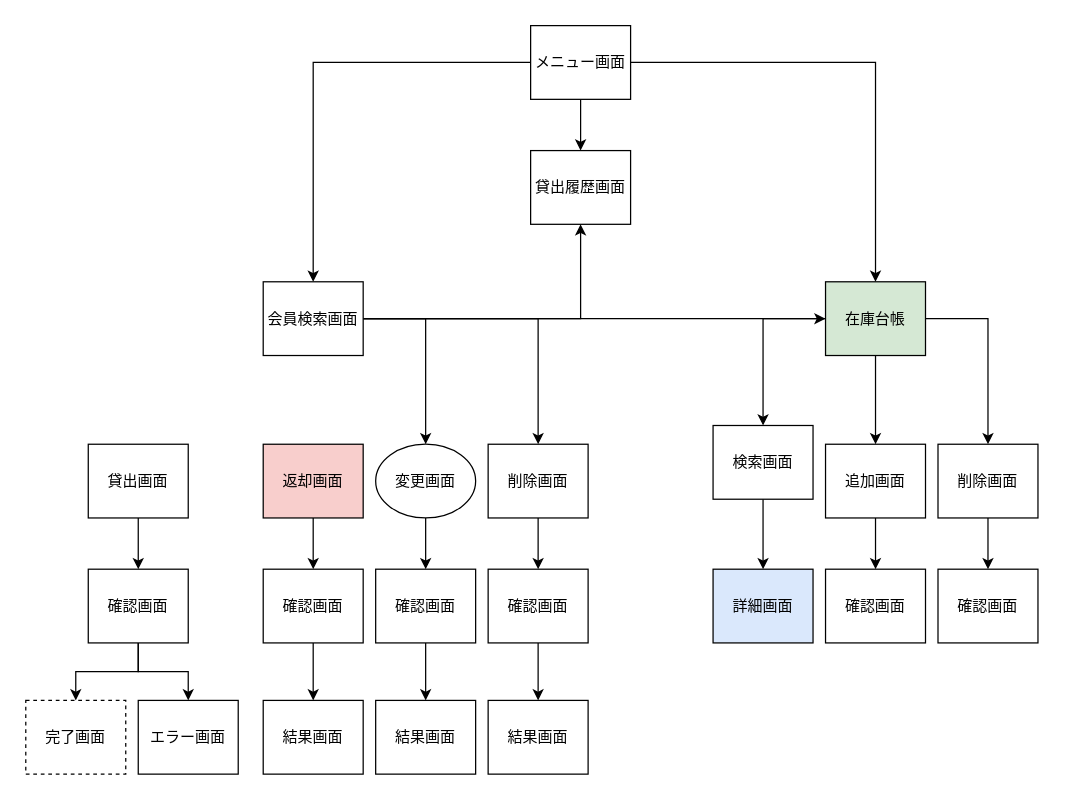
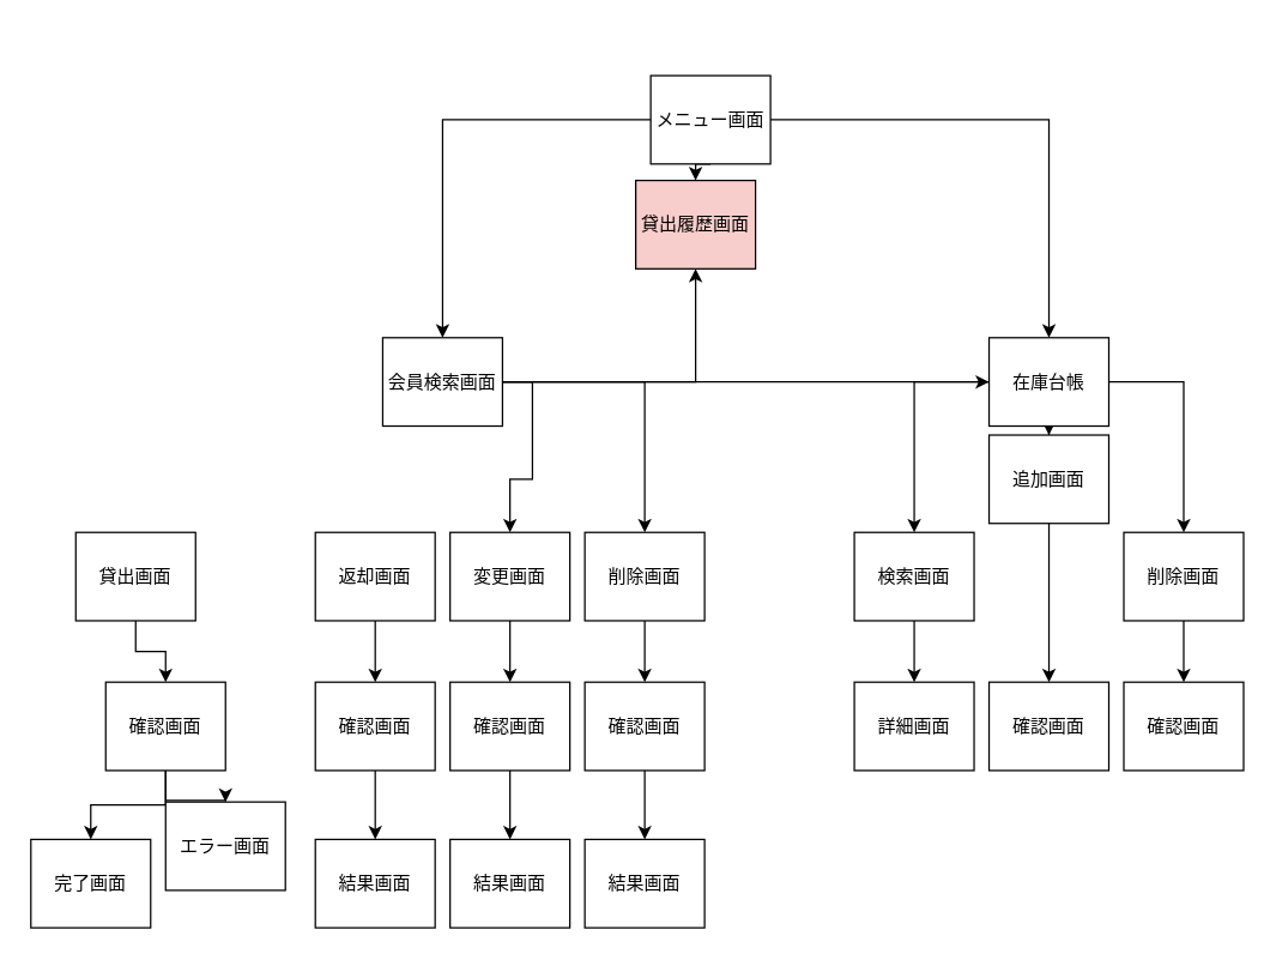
- <mxCell id="10" value="メニュー画面" style="rounded=0;whiteSpace=wrap;html=1;" vertex="1" parent="1"><mxGeometry x="424" y="20" width="80" height="59" as="geometry" /></mxCell>
+ <mxCell id="10" value="メニュー画面" style="rounded=0;whiteSpace=wrap;html=1;" vertex="1" parent="1"><mxGeometry x="434" y="50" width="80" height="59" as="geometry" /></mxCell>
- <mxCell id="6" value="貸出履歴画面" style="rounded=0;whiteSpace=wrap;html=1;" vertex="1" parent="1"><mxGeometry x="424" y="120" width="80" height="59" as="geometry" /></mxCell>
+ <mxCell id="6" value="貸出履歴画面" style="rounded=0;whiteSpace=wrap;html=1;fillColor=#f8cecc;" vertex="1" parent="1"><mxGeometry x="424" y="120" width="80" height="59" as="geometry" /></mxCell>
- <mxCell id="17" value="会員検索画面" style="rounded=0;whiteSpace=wrap;html=1;" vertex="1" parent="1"><mxGeometry x="210" y="225" width="80" height="59" as="geometry" /></mxCell>
+ <mxCell id="17" value="会員検索画面" style="rounded=0;whiteSpace=wrap;html=1;" vertex="1" parent="1"><mxGeometry x="255" y="225" width="80" height="59" as="geometry" /></mxCell>
- <mxCell id="5" value="在庫台帳" style="rounded=0;whiteSpace=wrap;html=1;fillColor=#d5e8d4;" vertex="1" parent="1"><mxGeometry x="660" y="225" width="80" height="59" as="geometry" /></mxCell>
+ <mxCell id="5" value="在庫台帳" style="rounded=0;whiteSpace=wrap;html=1;" vertex="1" parent="1"><mxGeometry x="660" y="225" width="80" height="59" as="geometry" /></mxCell>
- <mxCell id="21" value="検索画面" style="rounded=0;whiteSpace=wrap;html=1;" vertex="1" parent="1"><mxGeometry x="570" y="340" width="80" height="59" as="geometry" /></mxCell>
+ <mxCell id="21" value="検索画面" style="rounded=0;whiteSpace=wrap;html=1;" vertex="1" parent="1"><mxGeometry x="570" y="355" width="80" height="59" as="geometry" /></mxCell>
- <mxCell id="26" value="貸出画面" style="rounded=0;whiteSpace=wrap;html=1;" vertex="1" parent="1"><mxGeometry x="70" y="355" width="80" height="59" as="geometry" /></mxCell>
+ <mxCell id="26" value="貸出画面" style="rounded=0;whiteSpace=wrap;html=1;" vertex="1" parent="1"><mxGeometry x="50" y="355" width="80" height="59" as="geometry" /></mxCell>
- <mxCell id="28" value="返却画面" style="rounded=0;whiteSpace=wrap;html=1;fillColor=#f8cecc;" vertex="1" parent="1"><mxGeometry x="210" y="355" width="80" height="59" as="geometry" /></mxCell>
+ <mxCell id="28" value="返却画面" style="rounded=0;whiteSpace=wrap;html=1;" vertex="1" parent="1"><mxGeometry x="210" y="355" width="80" height="59" as="geometry" /></mxCell>
- <mxCell id="30" value="変更画面" style="ellipse;whiteSpace=wrap;html=1;" vertex="1" parent="1"><mxGeometry x="300" y="355" width="80" height="59" as="geometry" /></mxCell>
+ <mxCell id="30" value="変更画面" style="rounded=0;whiteSpace=wrap;html=1;" vertex="1" parent="1"><mxGeometry x="300" y="355" width="80" height="59" as="geometry" /></mxCell>
- <mxCell id="12" value="追加画面" style="rounded=0;whiteSpace=wrap;html=1;" vertex="1" parent="1"><mxGeometry x="660" y="355" width="80" height="59" as="geometry" /></mxCell>
+ <mxCell id="12" value="追加画面" style="rounded=0;whiteSpace=wrap;html=1;" vertex="1" parent="1"><mxGeometry x="660" y="290" width="80" height="59" as="geometry" /></mxCell>
- <mxCell id="24" value="詳細画面" style="rounded=0;whiteSpace=wrap;html=1;fillColor=#dae8fc;" vertex="1" parent="1"><mxGeometry x="570" y="455" width="80" height="59" as="geometry" /></mxCell>
+ <mxCell id="24" value="詳細画面" style="rounded=0;whiteSpace=wrap;html=1;" vertex="1" parent="1"><mxGeometry x="570" y="455" width="80" height="59" as="geometry" /></mxCell>
- <mxCell id="43" value="完了画面" style="rounded=0;whiteSpace=wrap;html=1;dashed=1;" vertex="1" parent="1"><mxGeometry x="20" y="560" width="80" height="59" as="geometry" /></mxCell>
+ <mxCell id="43" value="完了画面" style="rounded=0;whiteSpace=wrap;html=1;" vertex="1" parent="1"><mxGeometry x="20" y="560" width="80" height="59" as="geometry" /></mxCell>
- <mxCell id="44" value="エラー画面" style="rounded=0;whiteSpace=wrap;html=1;" vertex="1" parent="1"><mxGeometry x="110" y="560" width="80" height="59" as="geometry" /></mxCell>
+ <mxCell id="44" value="エラー画面" style="rounded=0;whiteSpace=wrap;html=1;" vertex="1" parent="1"><mxGeometry x="110" y="535" width="80" height="59" as="geometry" /></mxCell>
